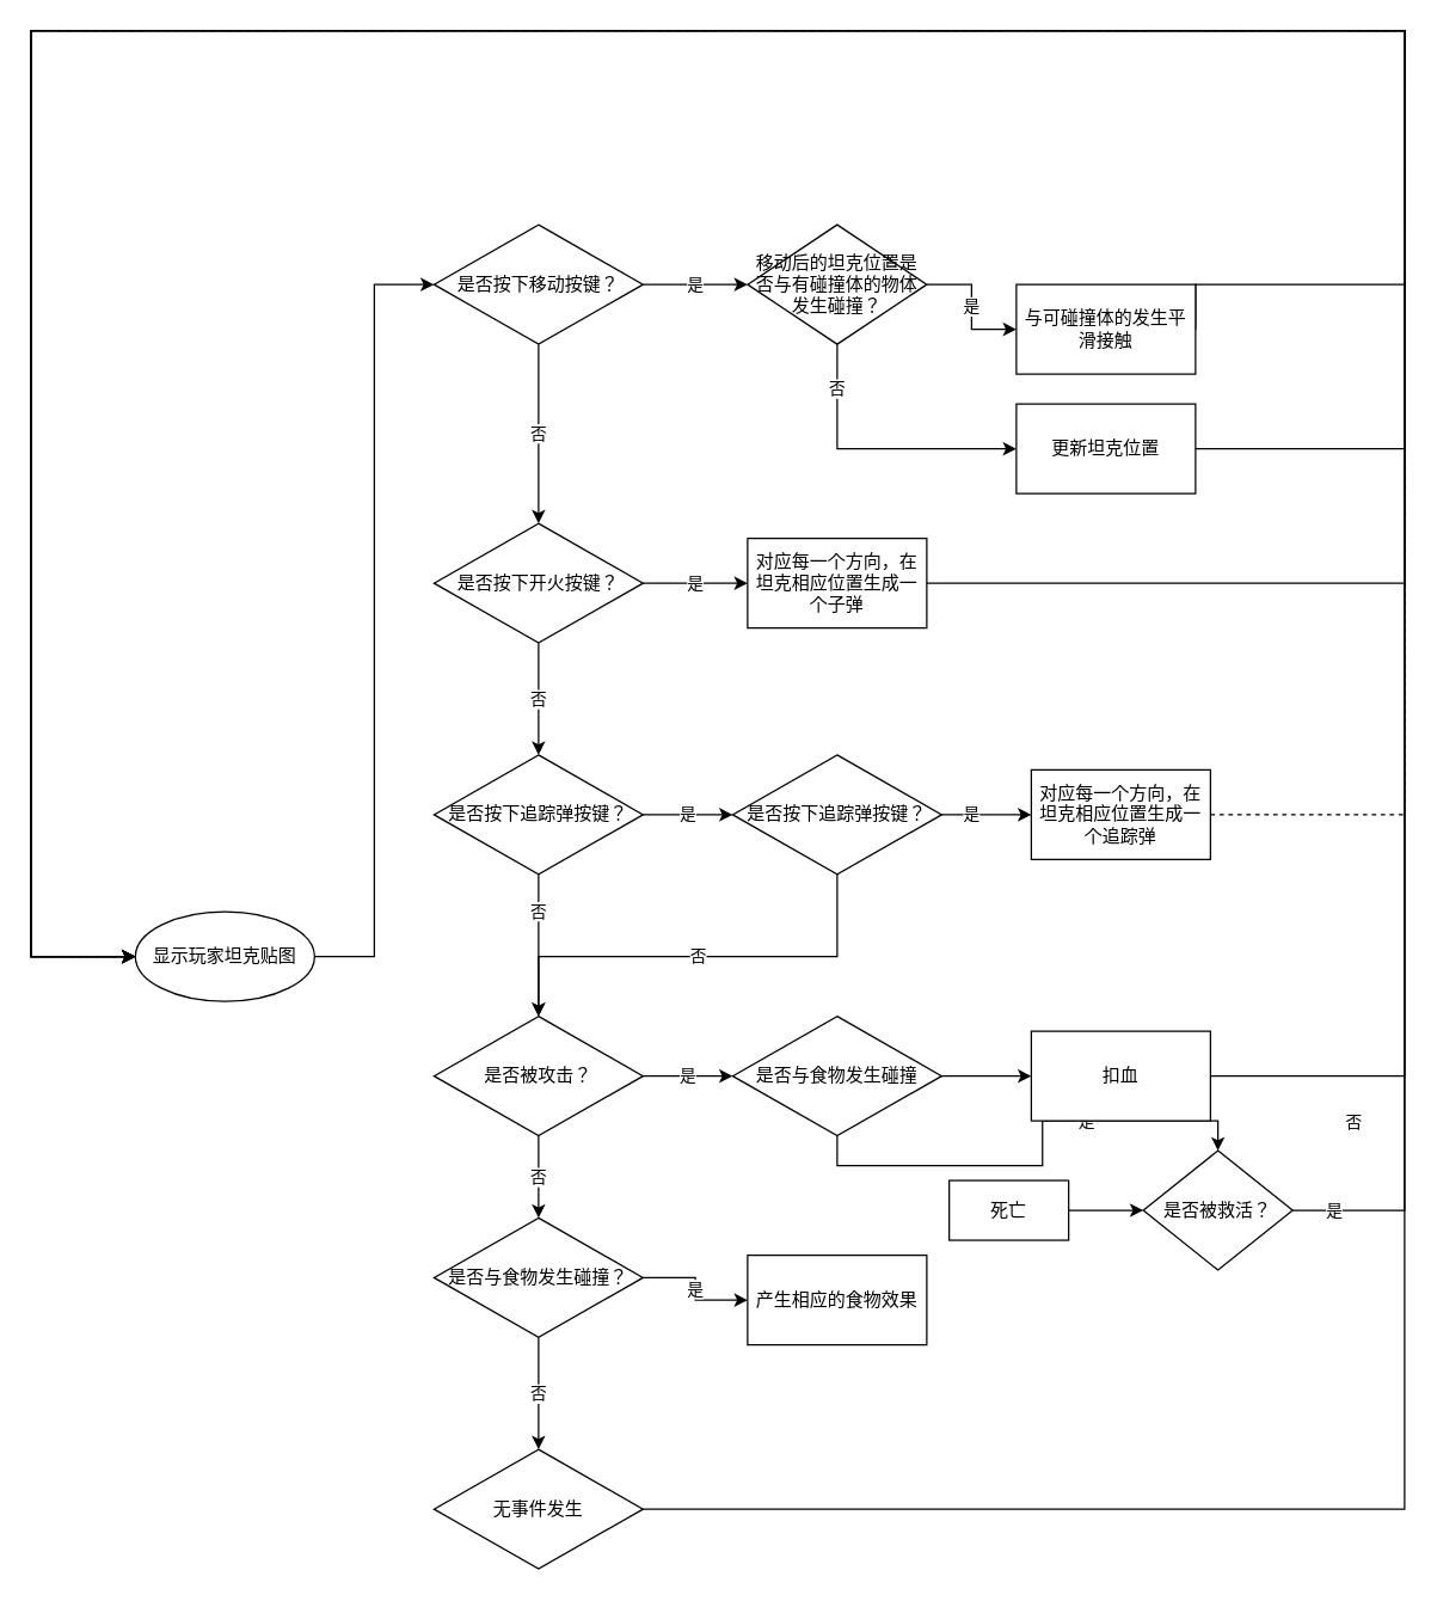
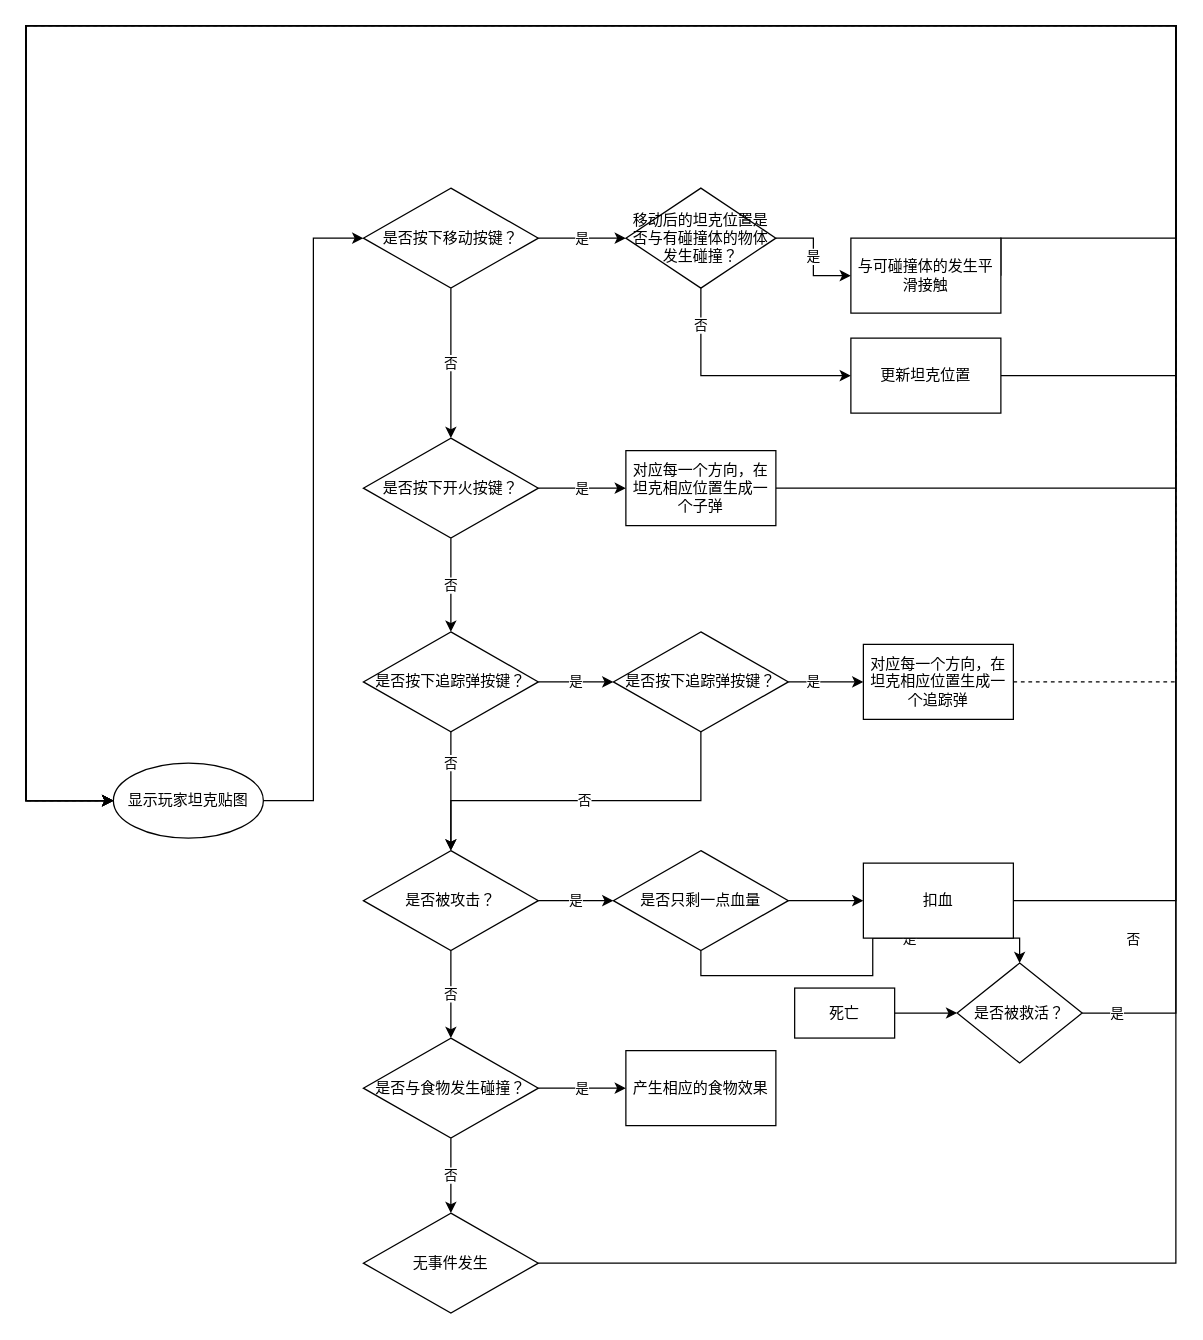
- <mxCell id="36" value="是否与食物发生碰撞" style="rhombus;whiteSpace=wrap;html=1;" vertex="1" parent="1"><mxGeometry x="490" y="680" width="140" height="80" as="geometry" /></mxCell>
+ <mxCell id="36" value="是否只剩一点血量" style="rhombus;whiteSpace=wrap;html=1;" vertex="1" parent="1"><mxGeometry x="490" y="680" width="140" height="80" as="geometry" /></mxCell>
- <mxCell id="39" value="是否与食物发生碰撞？" style="rhombus;whiteSpace=wrap;html=1;" vertex="1" parent="1"><mxGeometry x="290" y="815" width="140" height="80" as="geometry" /></mxCell>
+ <mxCell id="39" value="是否与食物发生碰撞？" style="rhombus;whiteSpace=wrap;html=1;" vertex="1" parent="1"><mxGeometry x="290" y="830" width="140" height="80" as="geometry" /></mxCell>
